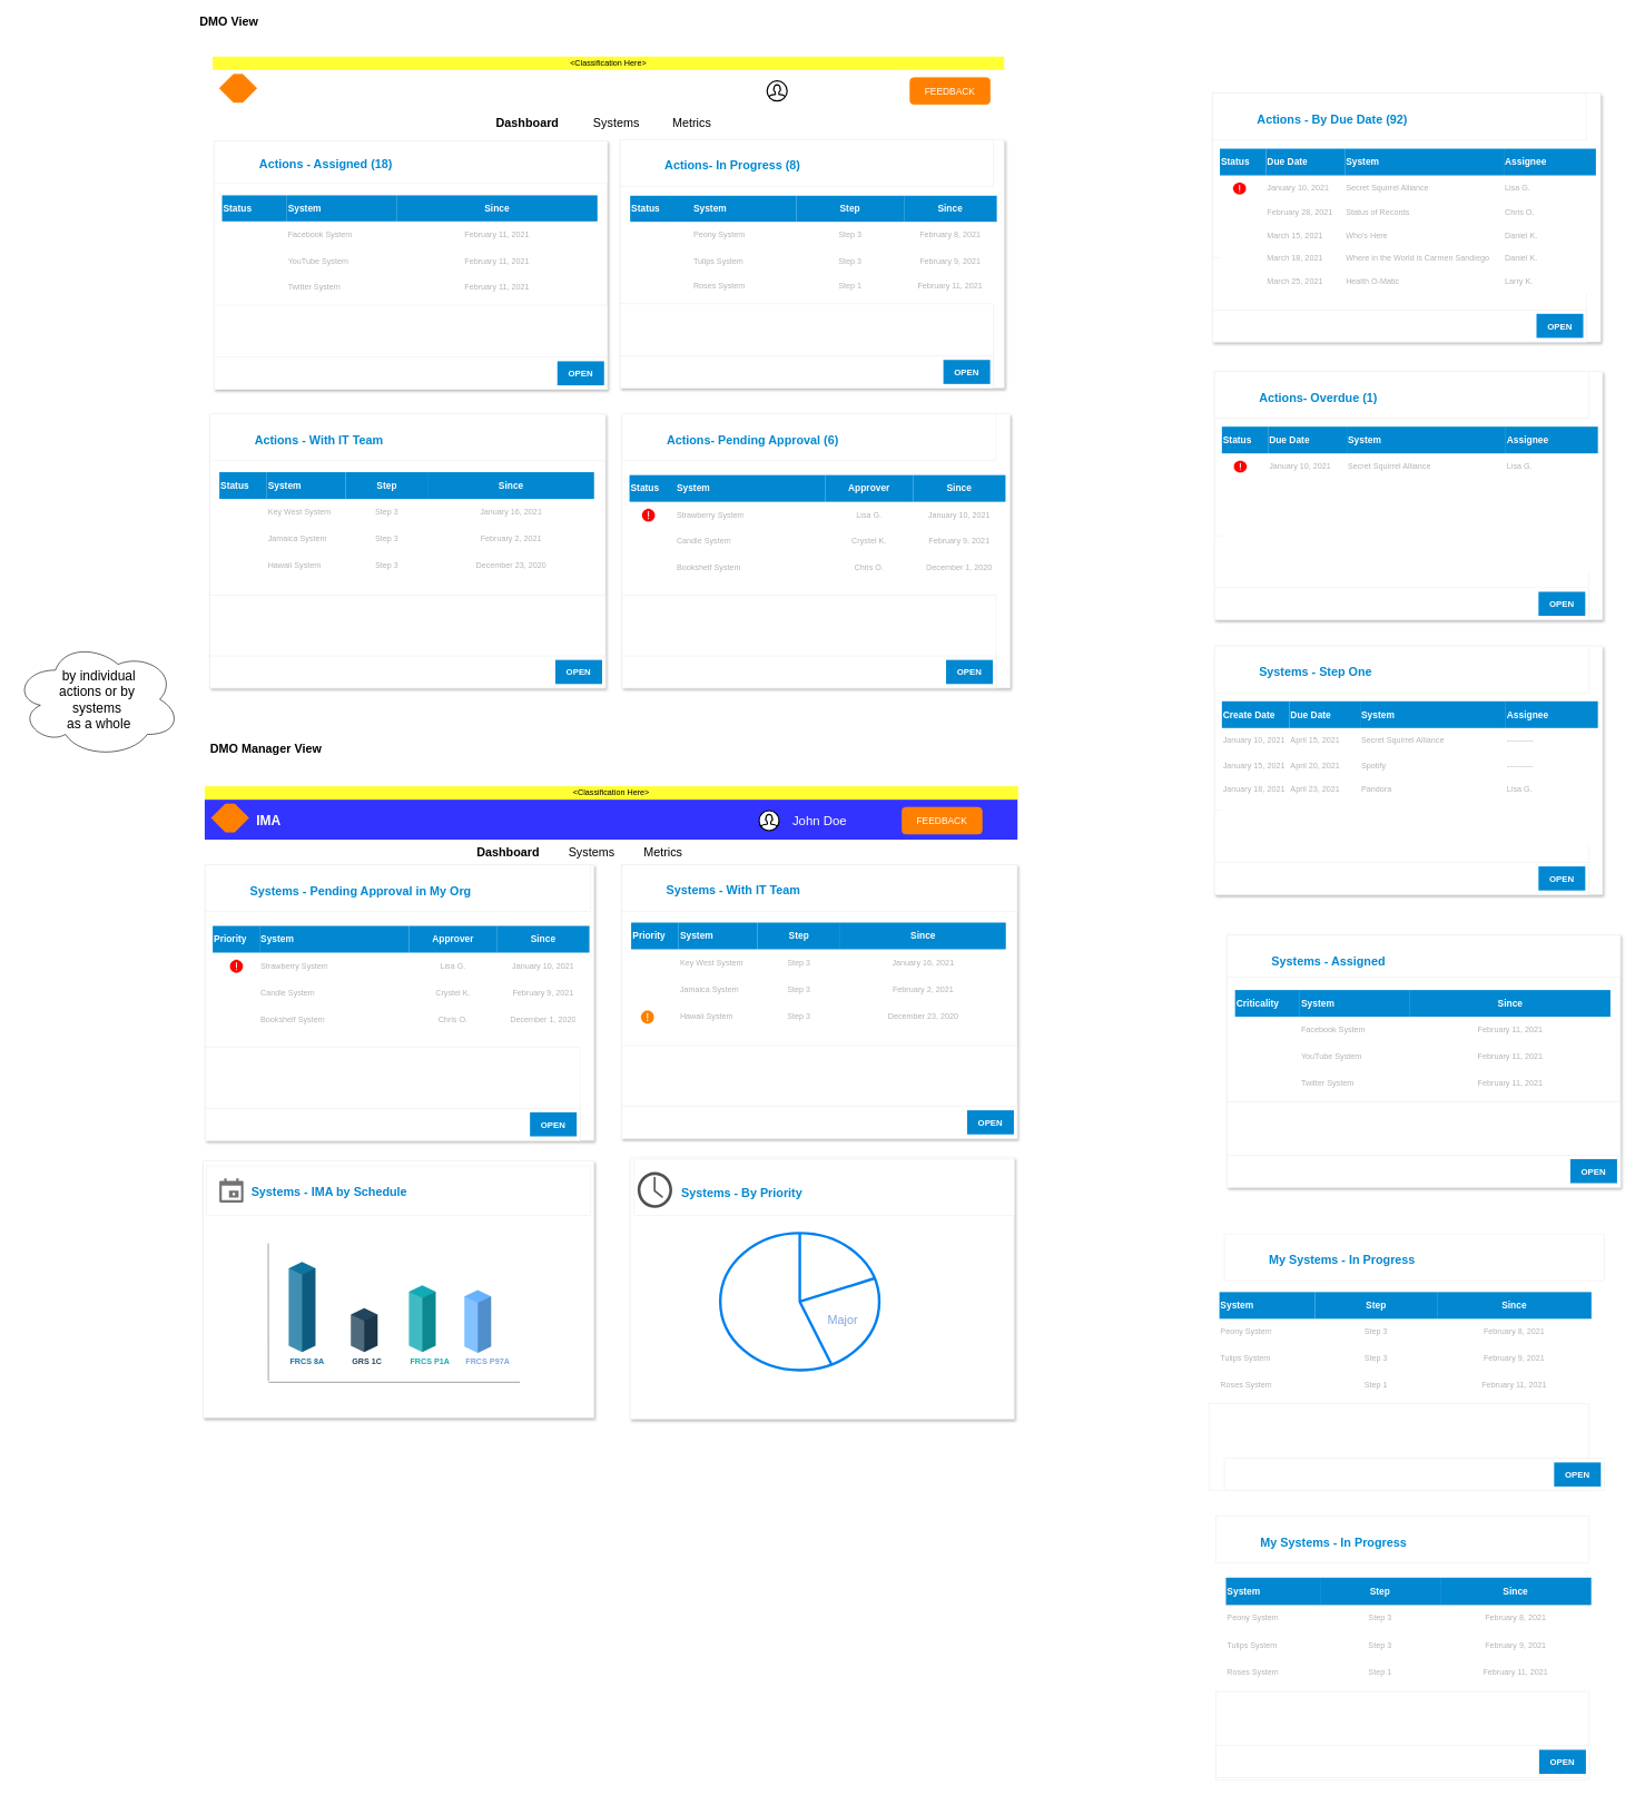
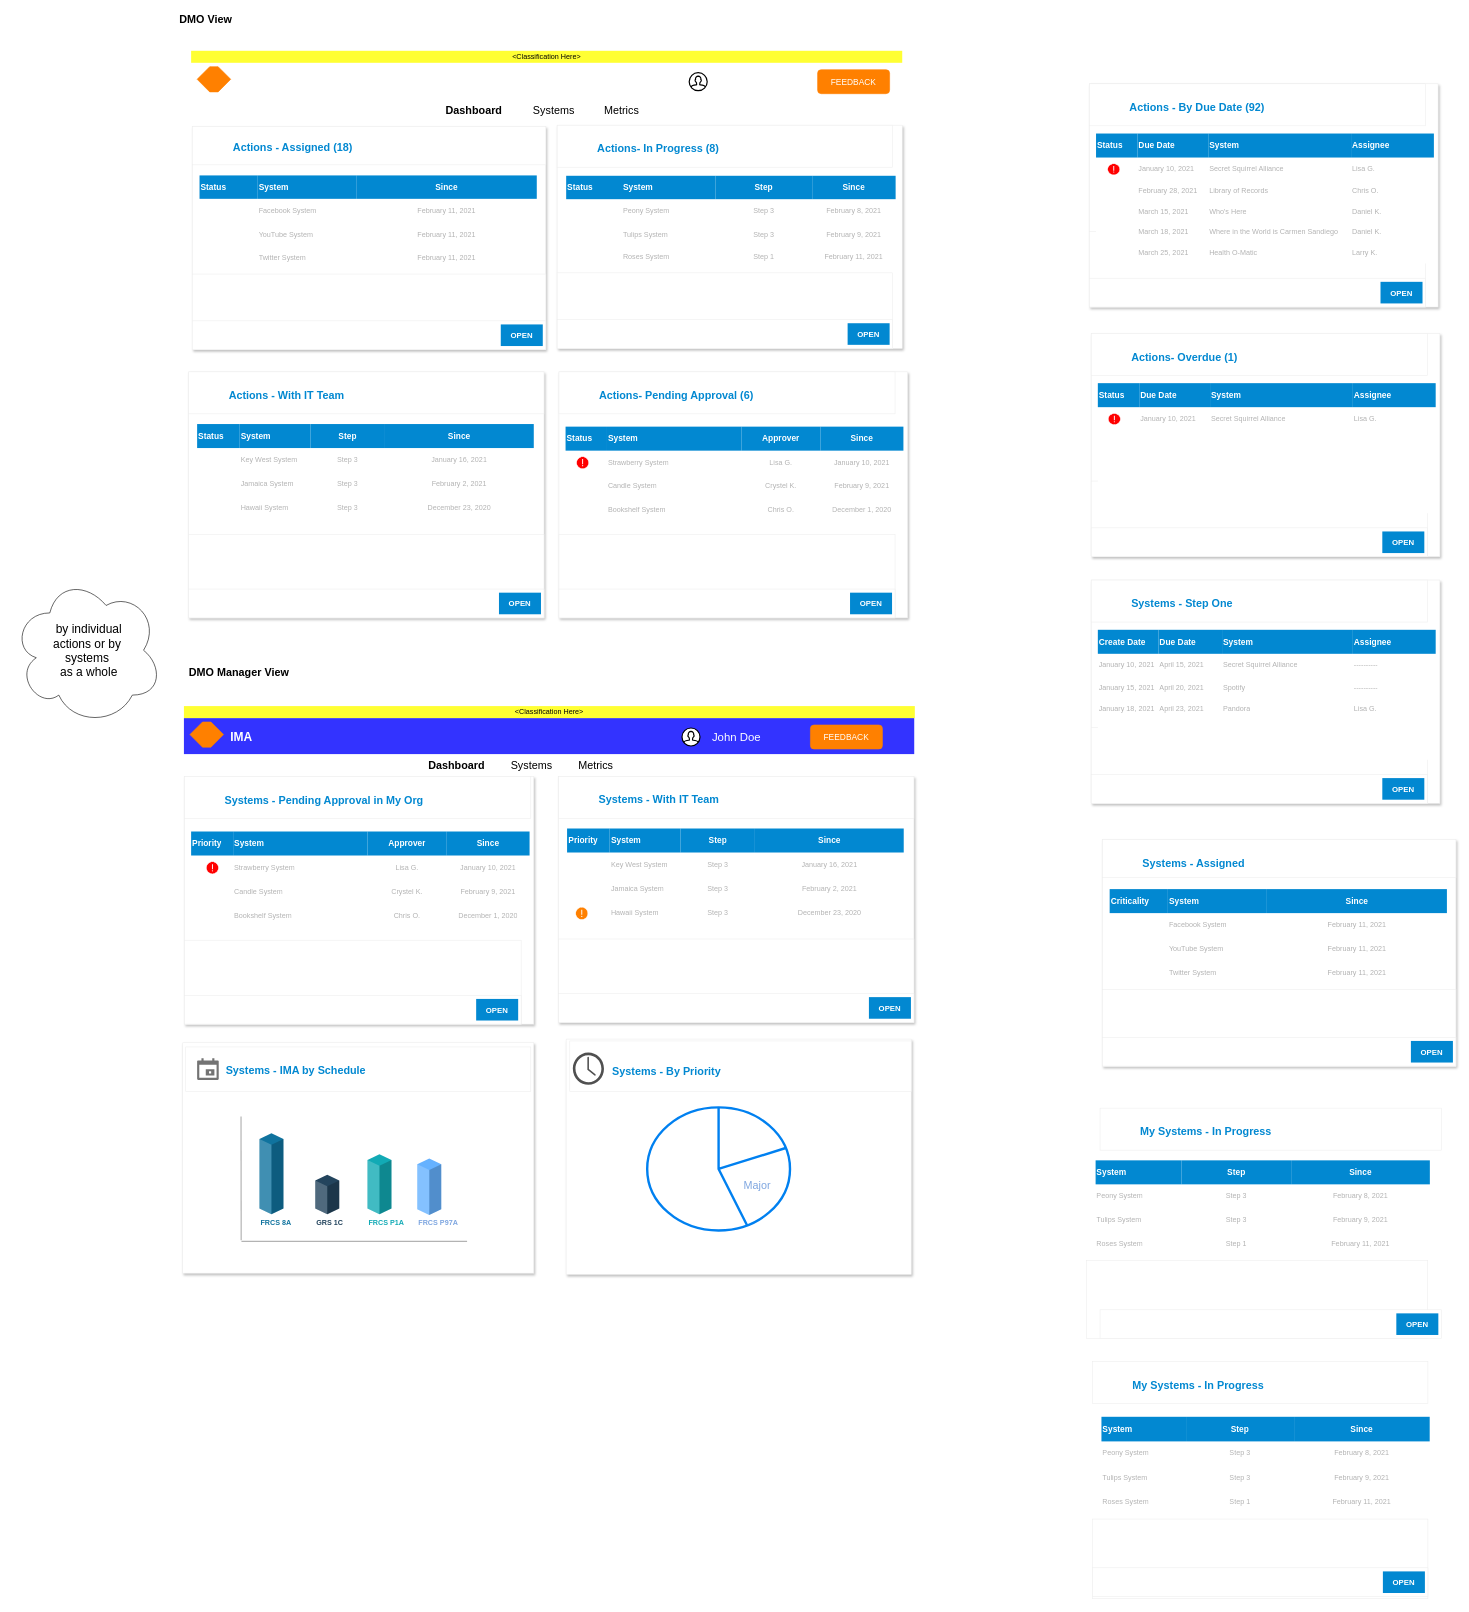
- <mxCell id="300" value="Status of Records" style="shape=partialRectangle;html=1;whiteSpace=wrap;connectable=0;overflow=hidden;fillColor=none;top=0;left=0;bottom=0;right=0;fontColor=#B3B3B3;align=left;" parent="297" vertex="1"><mxGeometry x="187" width="238" height="35" as="geometry" /></mxCell>
+ <mxCell id="300" value="Library of Records" style="shape=partialRectangle;html=1;whiteSpace=wrap;connectable=0;overflow=hidden;fillColor=none;top=0;left=0;bottom=0;right=0;fontColor=#B3B3B3;align=left;" parent="297" vertex="1"><mxGeometry x="187" width="238" height="35" as="geometry" /></mxCell>
- <mxCell id="396" value="&amp;nbsp;by individual&lt;br style=&quot;font-size: 20px&quot;&gt;actions or by &lt;br&gt;systems&lt;br&gt;&amp;nbsp;as a whole" style="ellipse;shape=cloud;whiteSpace=wrap;html=1;fontSize=20;" parent="1" vertex="1"><mxGeometry x="20" y="958.5" width="250" height="175" as="geometry" /></mxCell>
+ <mxCell id="396" value="&amp;nbsp;by individual&lt;br style=&quot;font-size: 20px&quot;&gt;actions or by &lt;br&gt;systems&lt;br&gt;&amp;nbsp;as a whole" style="ellipse;shape=cloud;whiteSpace=wrap;html=1;fontSize=20;" parent="1" vertex="1"><mxGeometry x="20" y="958.5" width="250" height="249" as="geometry" /></mxCell>
